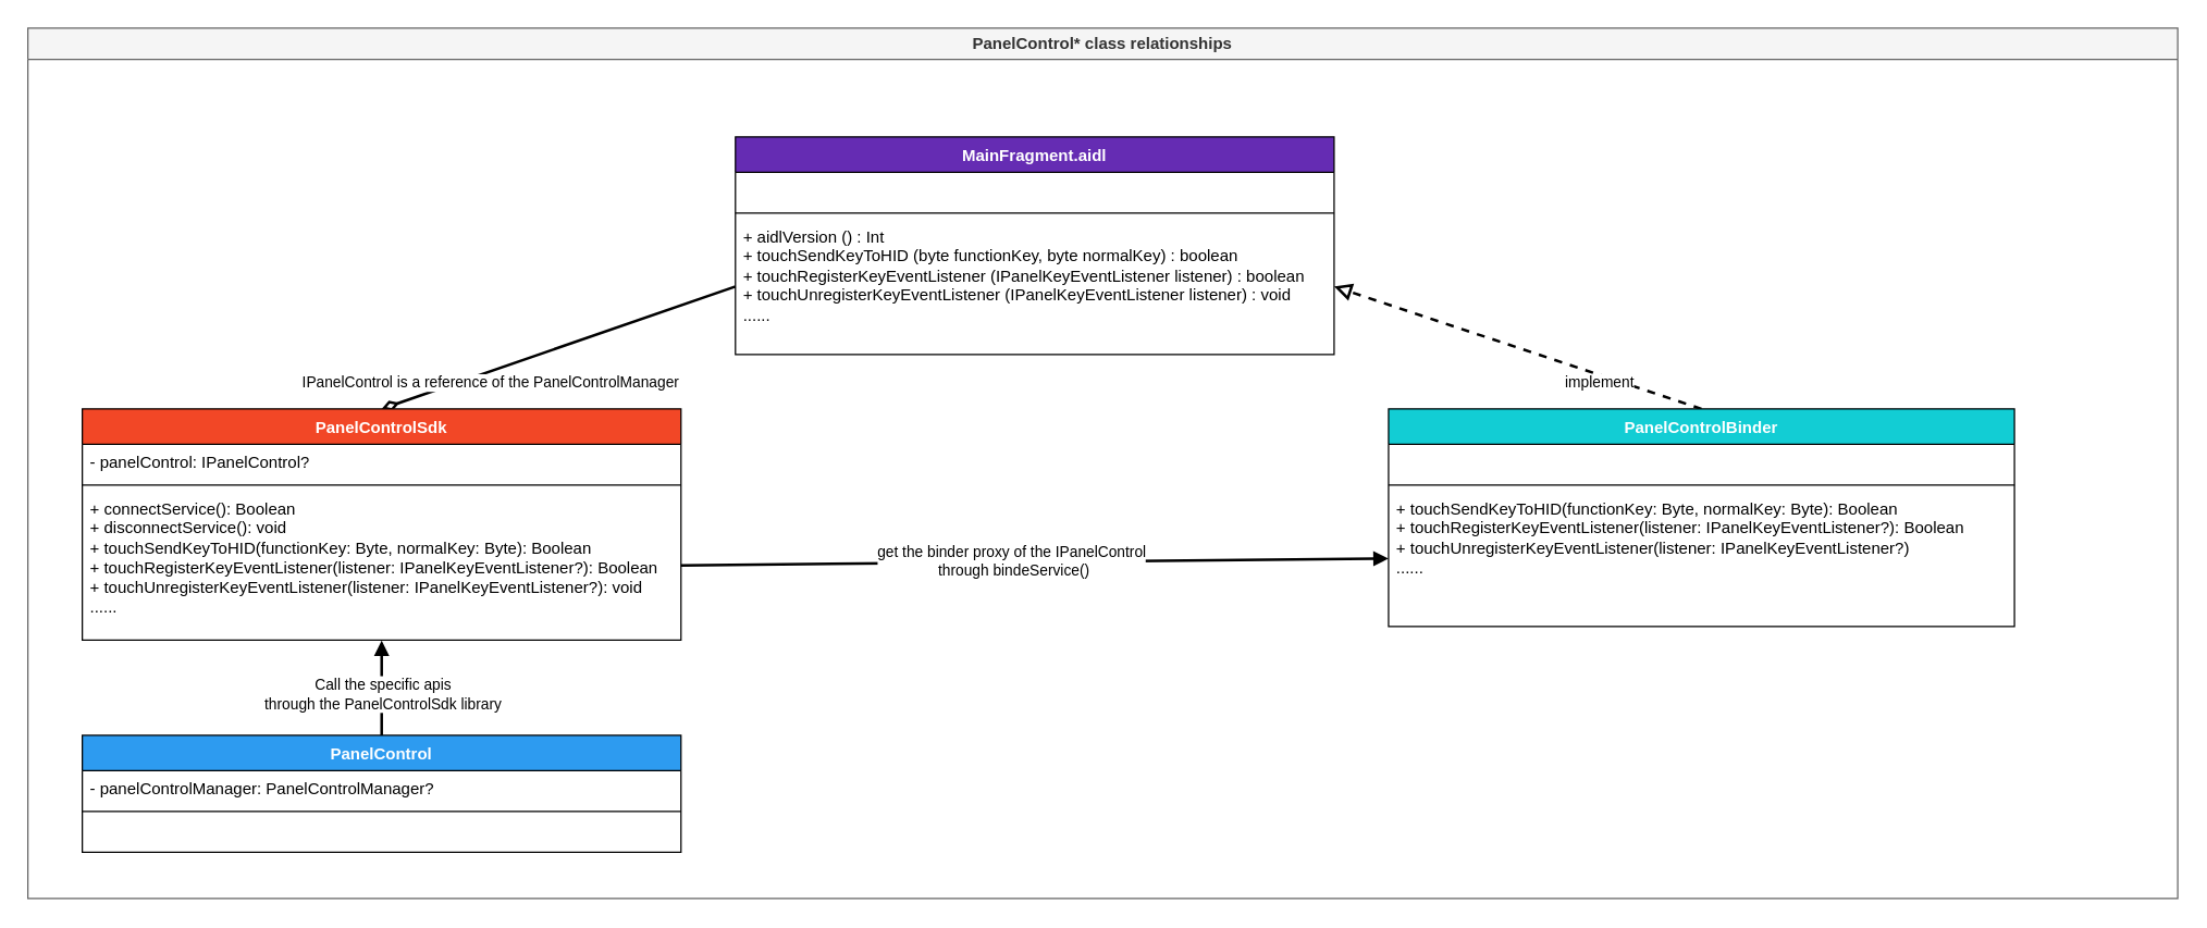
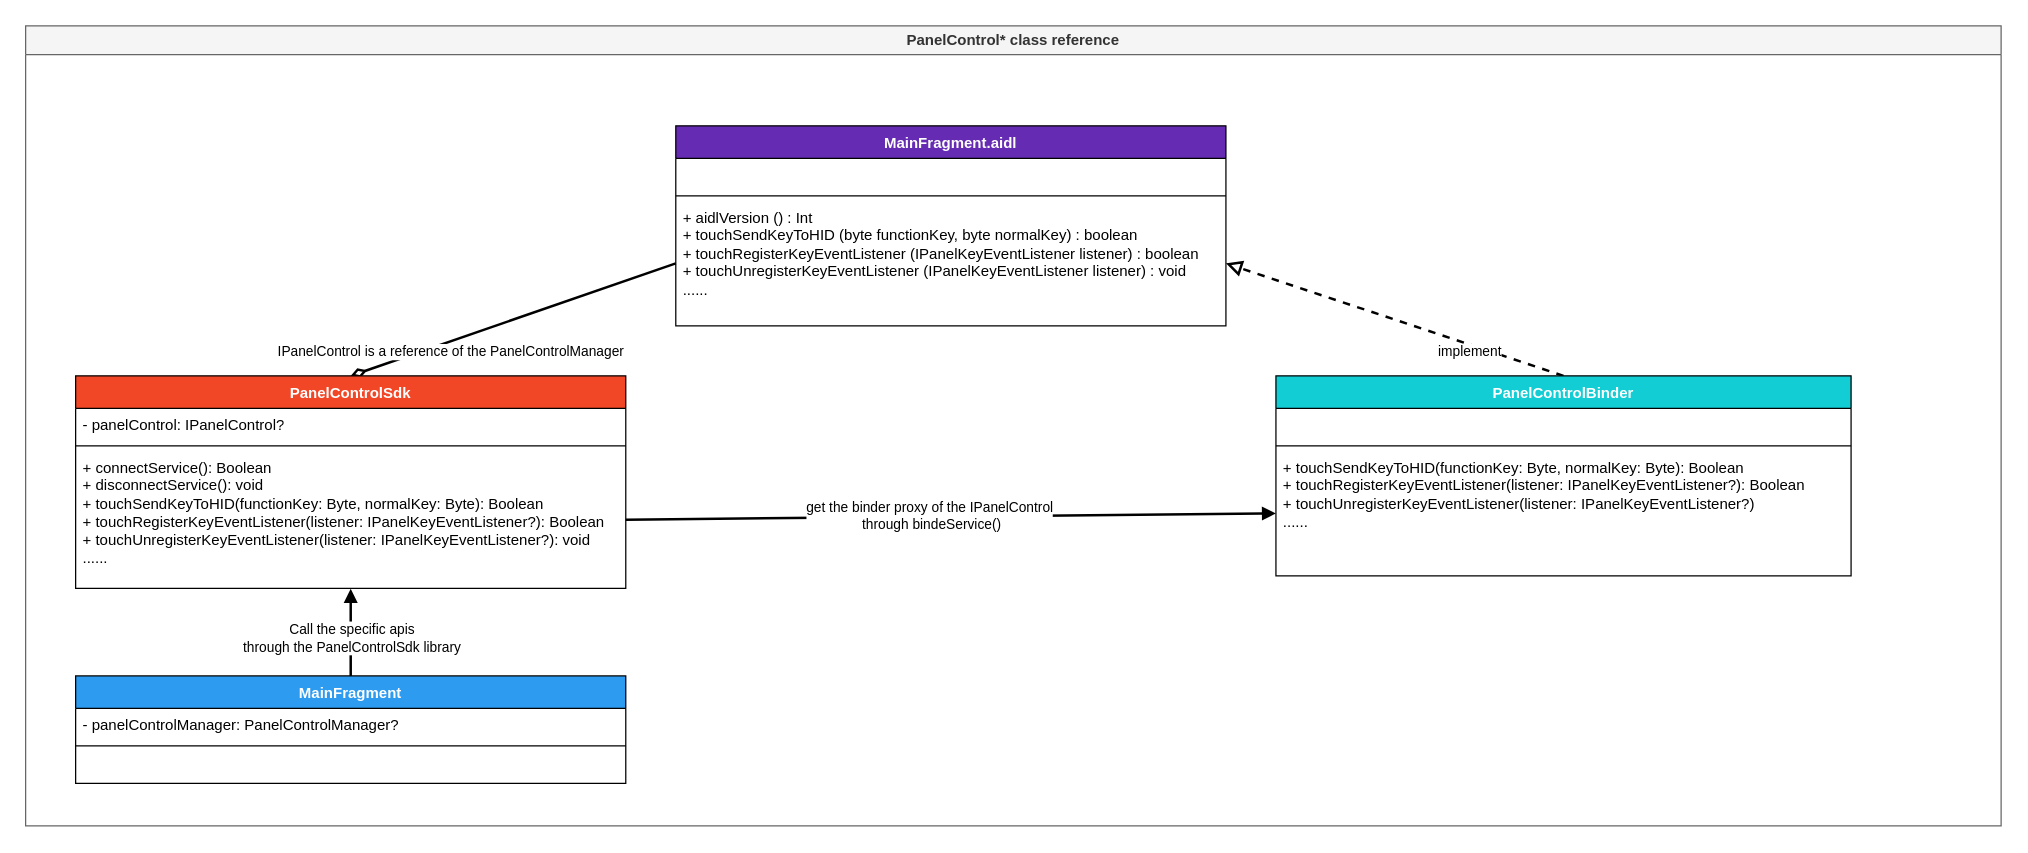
- <mxCell id="2" value="PanelControl* class relationships" style="swimlane;whiteSpace=wrap;html=1;fillColor=#f5f5f5;fontColor=#333333;strokeColor=#666666;" parent="1" vertex="1"><mxGeometry width="1580" height="640" as="geometry" x="20" y="20"><mxRectangle width="190" height="30" as="alternateBounds" /></mxGeometry></mxCell>
+ <mxCell id="2" value="PanelControl* class reference" style="swimlane;whiteSpace=wrap;html=1;fillColor=#f5f5f5;fontColor=#333333;strokeColor=#666666;" parent="1" vertex="1"><mxGeometry width="1580" height="640" as="geometry" x="20" y="20"><mxRectangle width="190" height="30" as="alternateBounds" /></mxGeometry></mxCell>
- <mxCell id="23" value="PanelControl" style="swimlane;fontStyle=1;align=center;verticalAlign=top;childLayout=stackLayout;horizontal=1;startSize=26;horizontalStack=0;resizeParent=1;resizeParentMax=0;resizeLast=0;collapsible=1;marginBottom=0;whiteSpace=wrap;html=1;fillColor=#2D9BF0;fontColor=#FFFFFF;" parent="2" vertex="1"><mxGeometry x="40" y="520" width="440" height="86" as="geometry" /></mxCell>
+ <mxCell id="23" value="MainFragment" style="swimlane;fontStyle=1;align=center;verticalAlign=top;childLayout=stackLayout;horizontal=1;startSize=26;horizontalStack=0;resizeParent=1;resizeParentMax=0;resizeLast=0;collapsible=1;marginBottom=0;whiteSpace=wrap;html=1;fillColor=#2D9BF0;fontColor=#FFFFFF;" parent="2" vertex="1"><mxGeometry x="40" y="520" width="440" height="86" as="geometry" /></mxCell>
